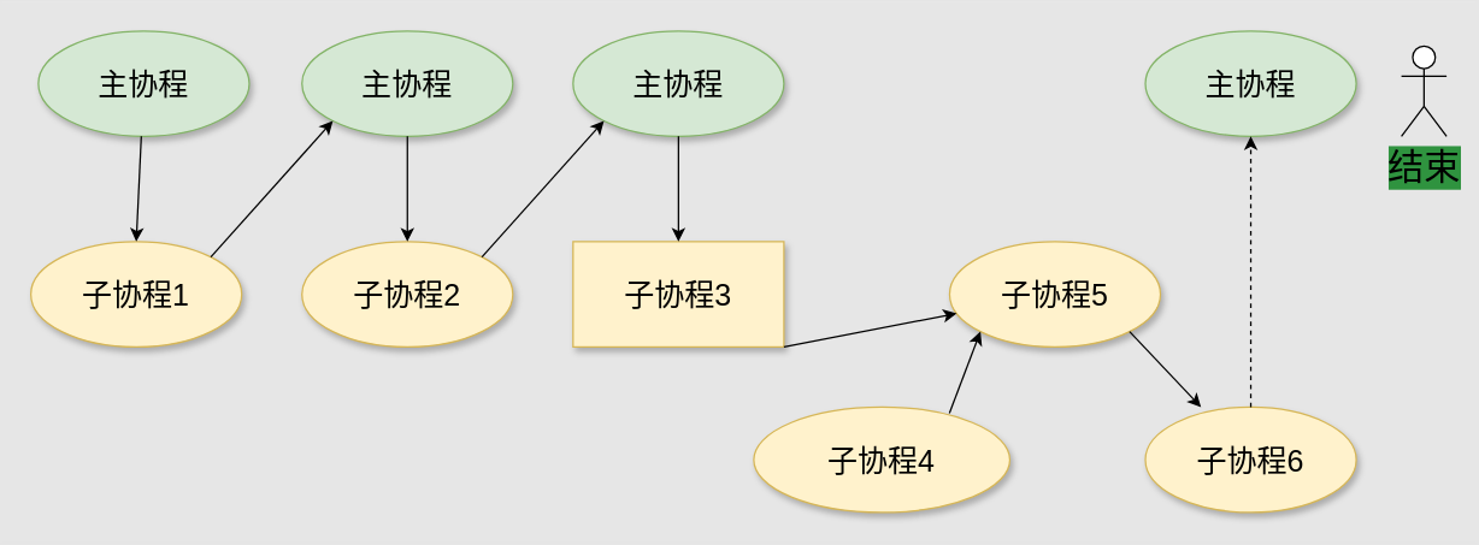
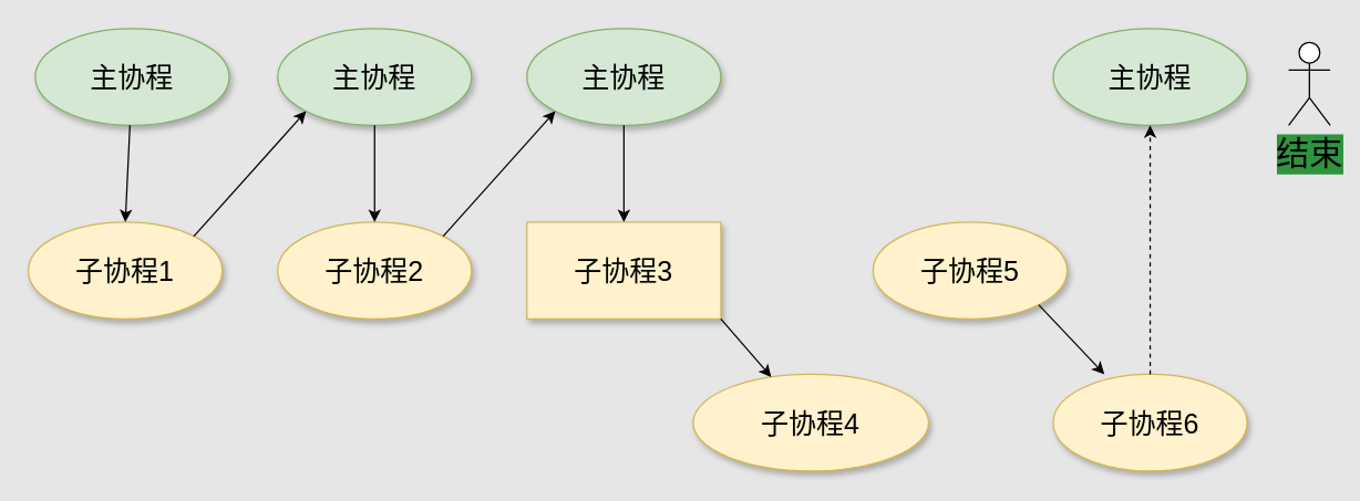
- <mxCell id="18" value="" style="endArrow=classic;html=1;labelBackgroundColor=#151d1e;fontSize=20;exitX=1;exitY=1;exitDx=0;exitDy=0;" edge="1" parent="1" source="7" target="16"><mxGeometry width="50" height="50" relative="1" as="geometry"><mxPoint x="490" y="210" as="sourcePoint" /><mxPoint x="490" y="280" as="targetPoint" /></mxGeometry></mxCell>
+ <mxCell id="18" value="" style="endArrow=classic;html=1;labelBackgroundColor=#151d1e;fontSize=20;exitX=1;exitY=1;exitDx=0;exitDy=0;" edge="1" parent="1" source="7" target="15"><mxGeometry width="50" height="50" relative="1" as="geometry"><mxPoint x="490" y="210" as="sourcePoint" /><mxPoint x="490" y="280" as="targetPoint" /></mxGeometry></mxCell>
- <mxCell id="20" value="" style="endArrow=classic;html=1;labelBackgroundColor=#151d1e;fontSize=20;exitX=0.764;exitY=0.057;exitDx=0;exitDy=0;entryX=0;entryY=1;entryDx=0;entryDy=0;exitPerimeter=0;" edge="1" parent="1" source="15" target="16"><mxGeometry width="50" height="50" relative="1" as="geometry"><mxPoint x="729.497" y="229.749" as="sourcePoint" /><mxPoint x="750.503" y="300.251" as="targetPoint" /></mxGeometry></mxCell>
